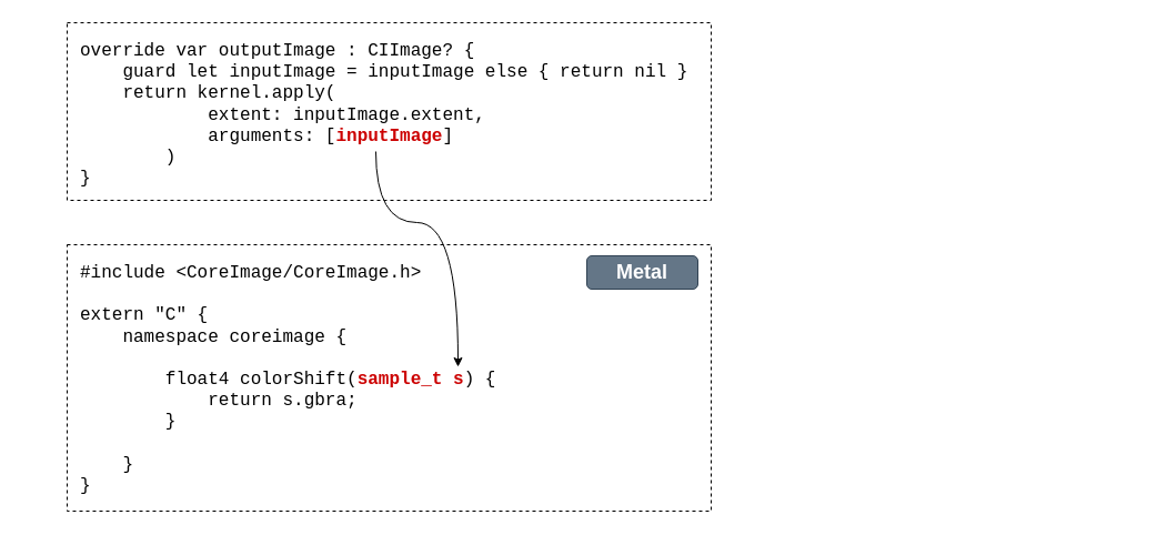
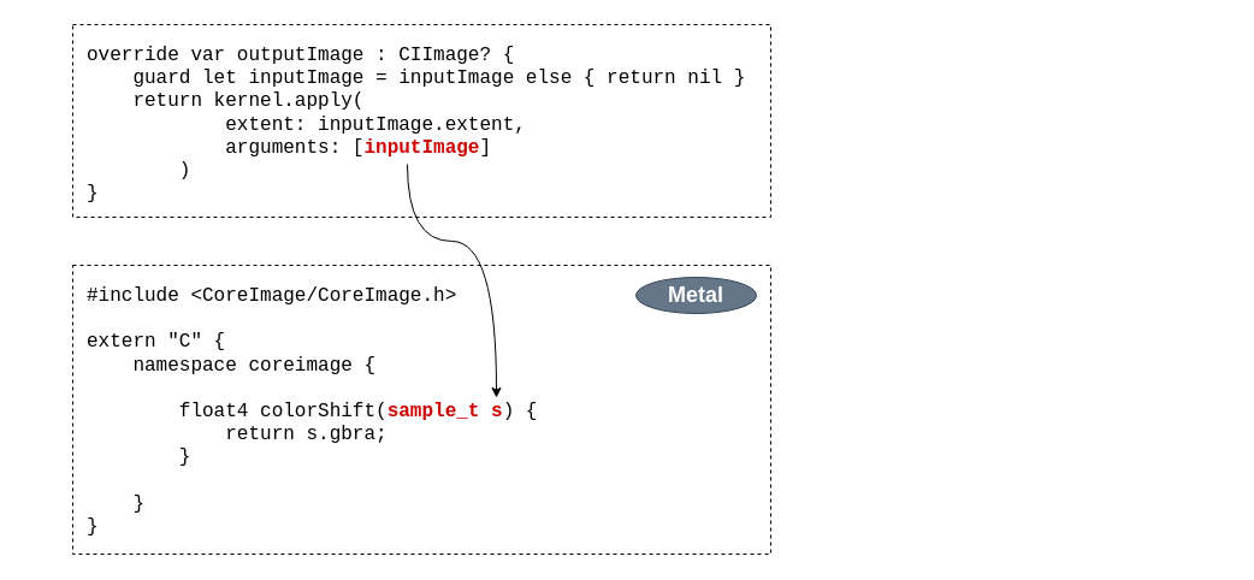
- <mxCell id="7" value="Metal" style="rounded=1;whiteSpace=wrap;html=1;fontStyle=1;fontSize=18;fillColor=#647687;fontColor=#ffffff;strokeColor=#314354;" vertex="1" parent="1"><mxGeometry x="528" y="230" width="100" height="30" as="geometry" /></mxCell>
+ <mxCell id="7" value="Metal" style="ellipse;whiteSpace=wrap;html=1;fontStyle=1;fontSize=18;fillColor=#647687;fontColor=#ffffff;strokeColor=#314354;" vertex="1" parent="1"><mxGeometry x="528" y="230" width="100" height="30" as="geometry" /></mxCell>
